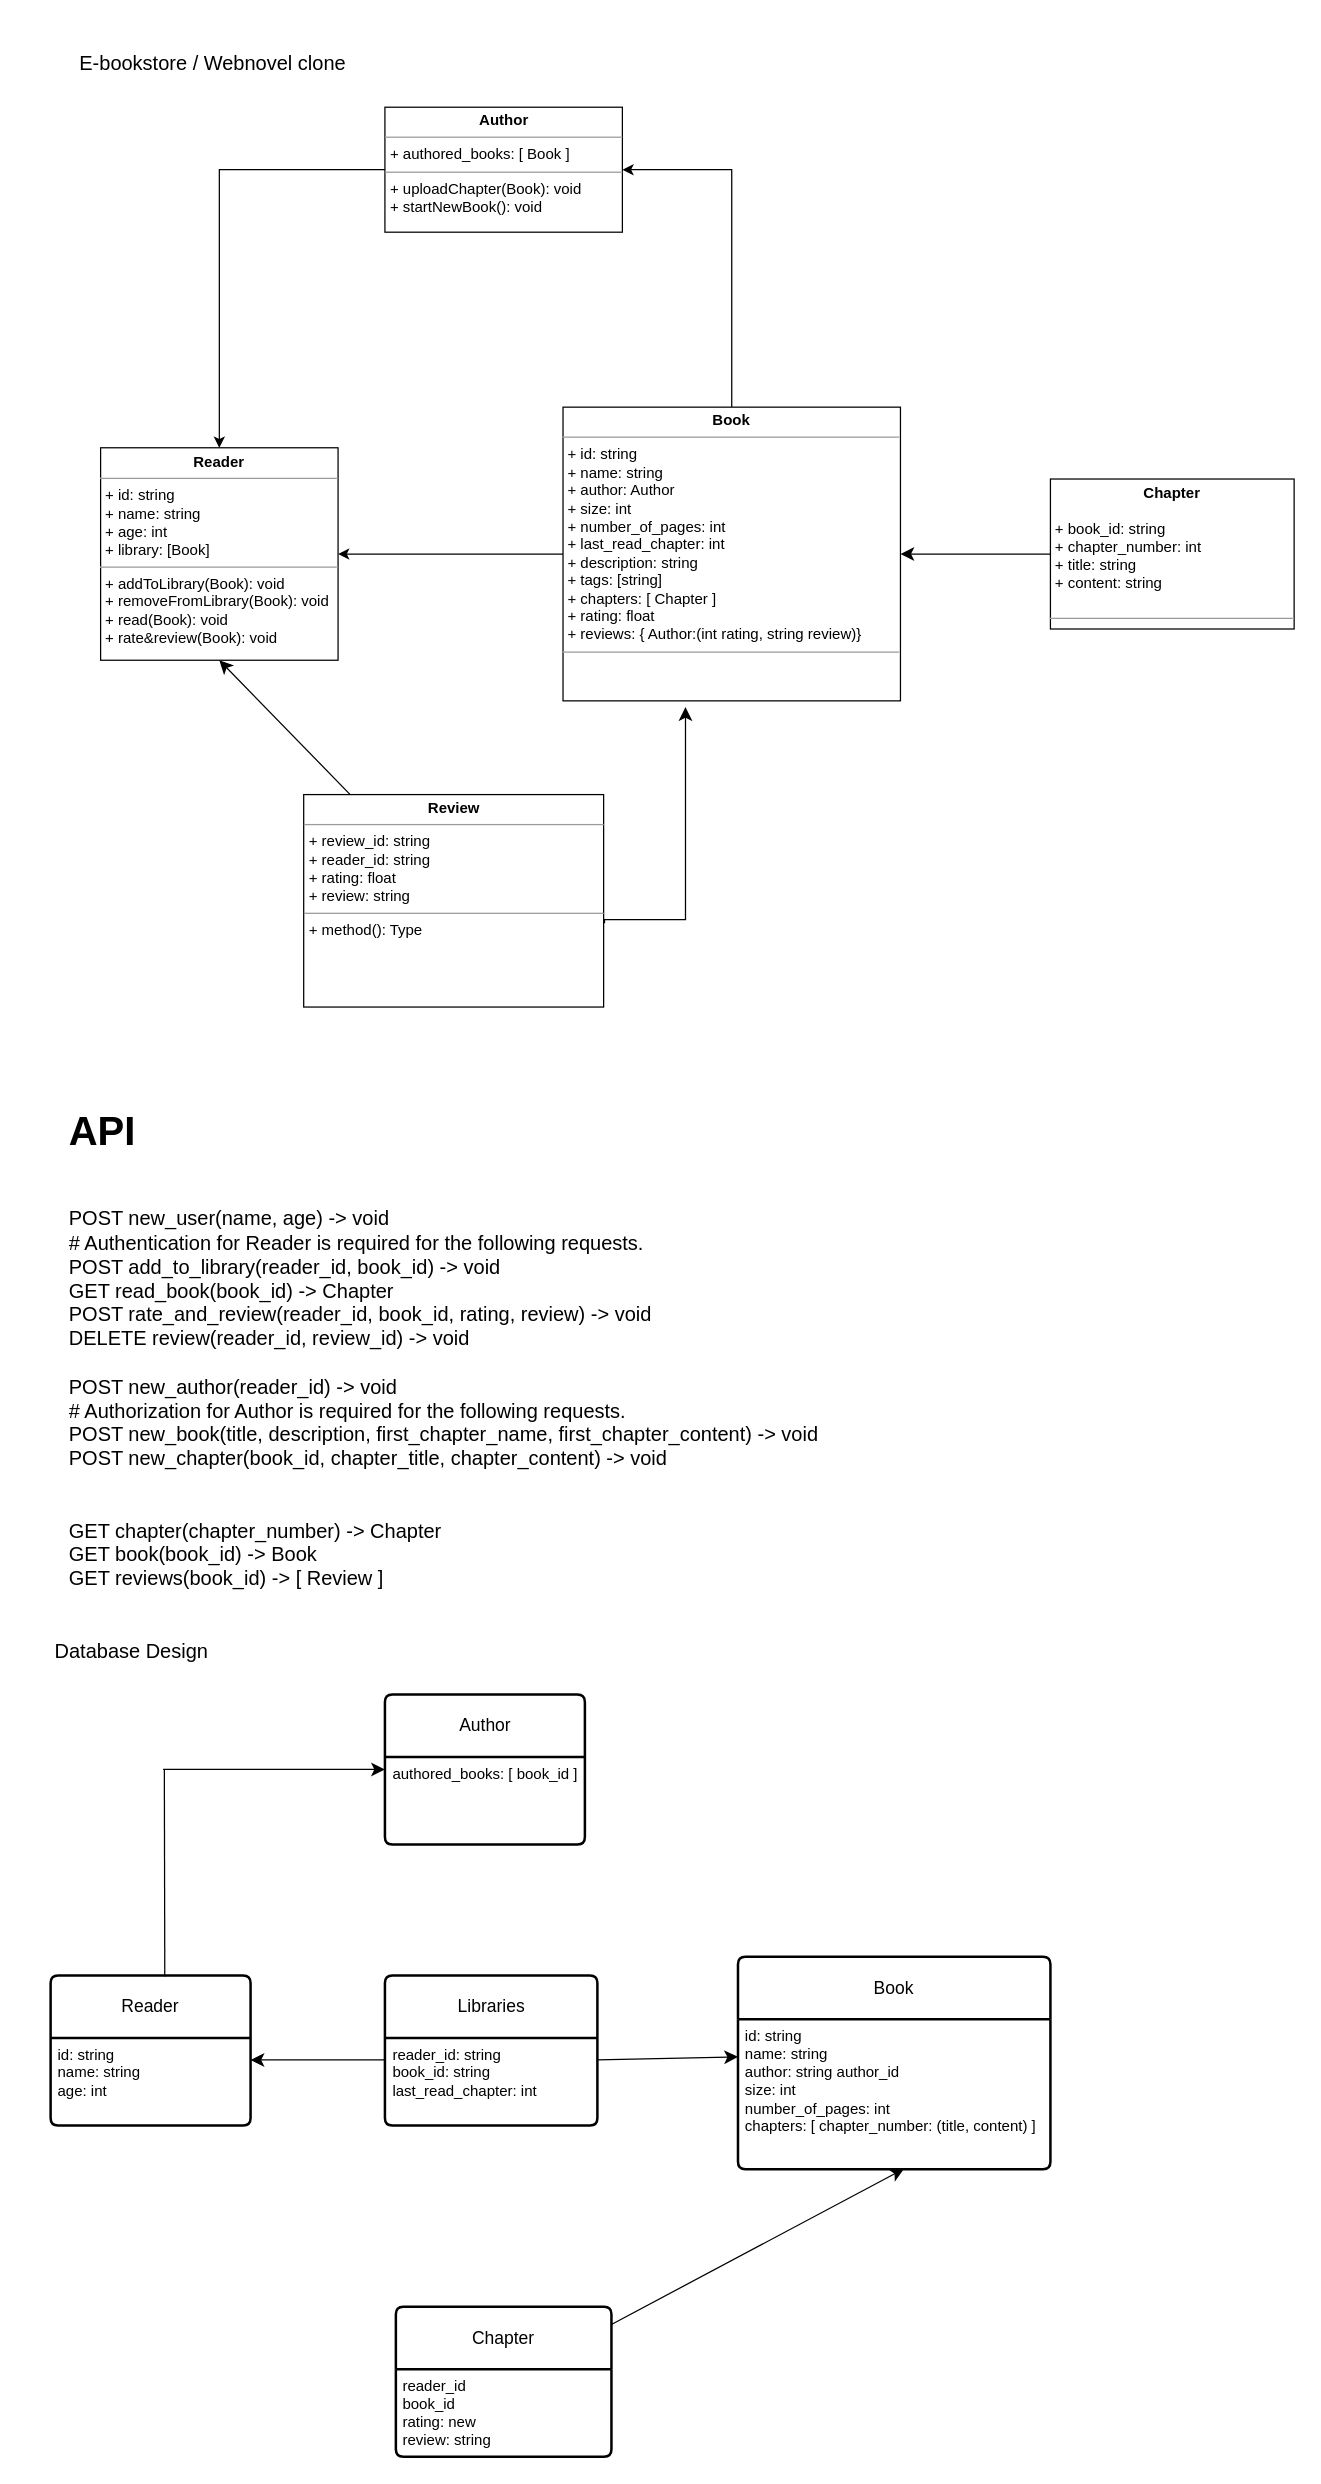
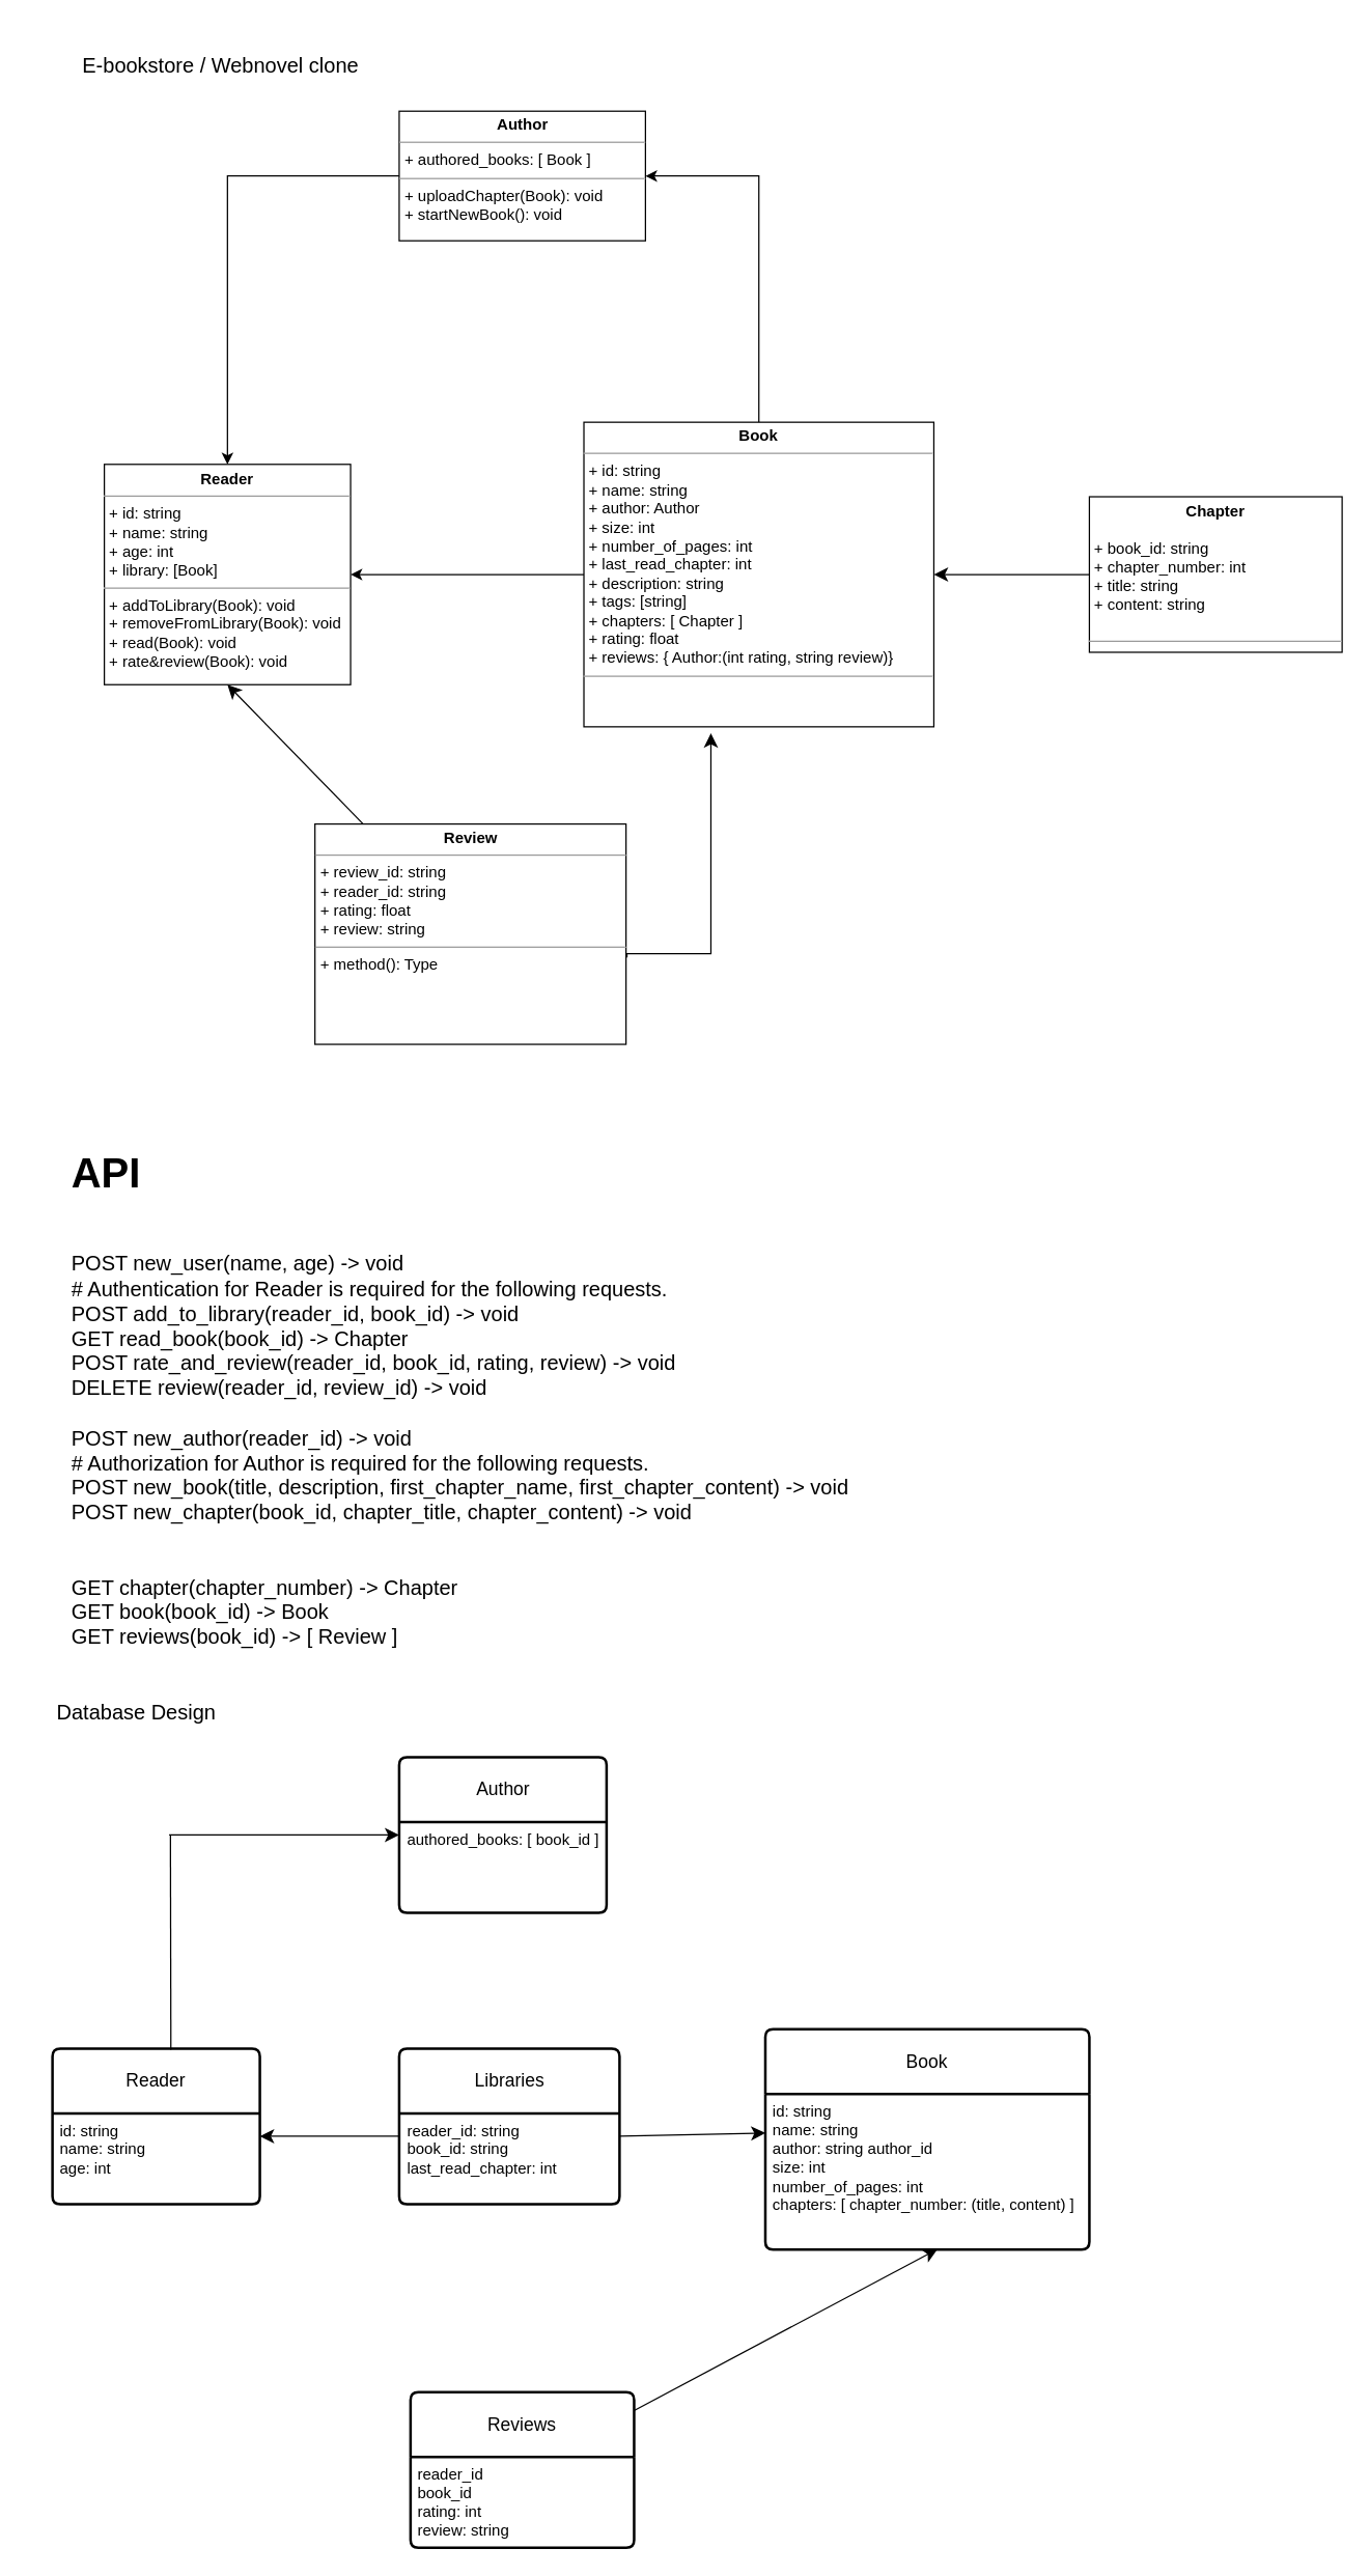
- <mxCell id="26" value="Chapter" style="swimlane;childLayout=stackLayout;horizontal=1;startSize=50;horizontalStack=0;rounded=1;fontSize=14;fontStyle=0;strokeWidth=2;resizeParent=0;resizeLast=1;shadow=0;dashed=0;align=center;arcSize=4;whiteSpace=wrap;html=1;" vertex="1" parent="1"><mxGeometry x="316.25" y="1845" width="172.5" height="120" as="geometry" /></mxCell>
+ <mxCell id="26" value="Reviews" style="swimlane;childLayout=stackLayout;horizontal=1;startSize=50;horizontalStack=0;rounded=1;fontSize=14;fontStyle=0;strokeWidth=2;resizeParent=0;resizeLast=1;shadow=0;dashed=0;align=center;arcSize=4;whiteSpace=wrap;html=1;" vertex="1" parent="1"><mxGeometry x="316.25" y="1845" width="172.5" height="120" as="geometry" /></mxCell>
- <mxCell id="27" value="reader_id&lt;br&gt;book_id&lt;br&gt;rating: new&lt;br&gt;review: string" style="align=left;strokeColor=none;fillColor=none;spacingLeft=4;fontSize=12;verticalAlign=top;resizable=0;rotatable=0;part=1;html=1;" vertex="1" parent="26"><mxGeometry y="50" width="172.5" height="70" as="geometry" /></mxCell>
+ <mxCell id="27" value="reader_id&lt;br&gt;book_id&lt;br&gt;rating: int&lt;br&gt;review: string" style="align=left;strokeColor=none;fillColor=none;spacingLeft=4;fontSize=12;verticalAlign=top;resizable=0;rotatable=0;part=1;html=1;" vertex="1" parent="26"><mxGeometry y="50" width="172.5" height="70" as="geometry" /></mxCell>
